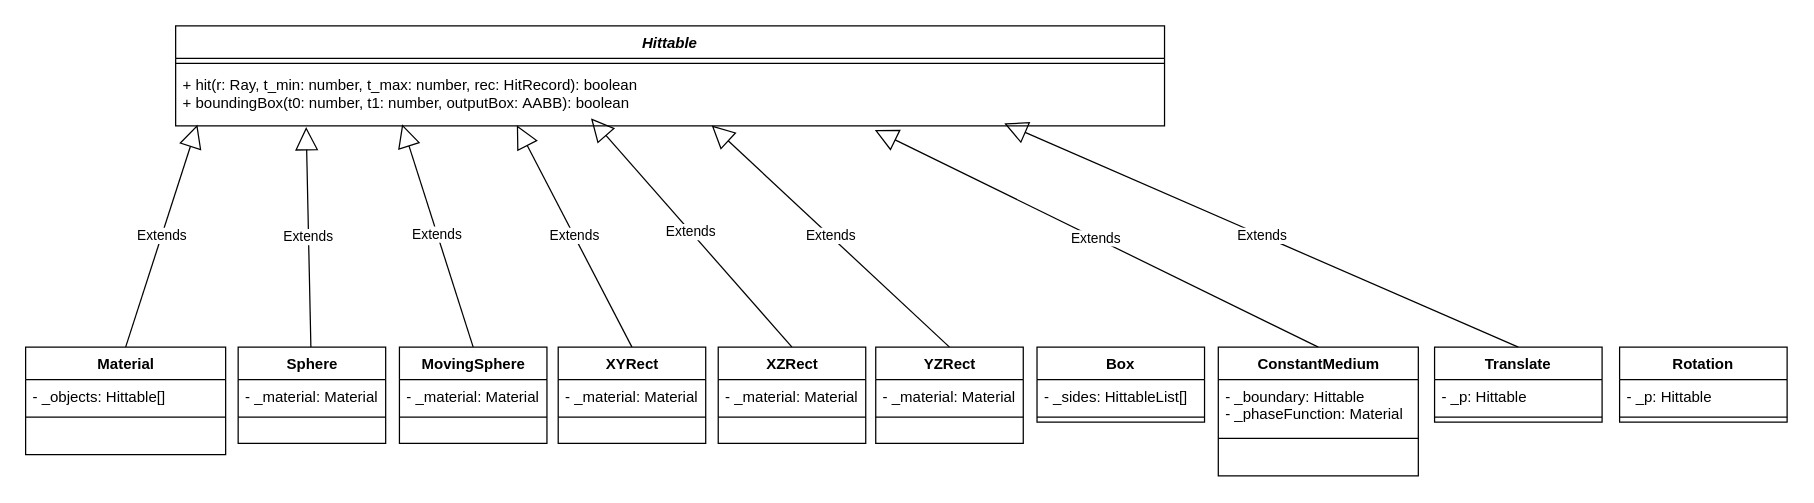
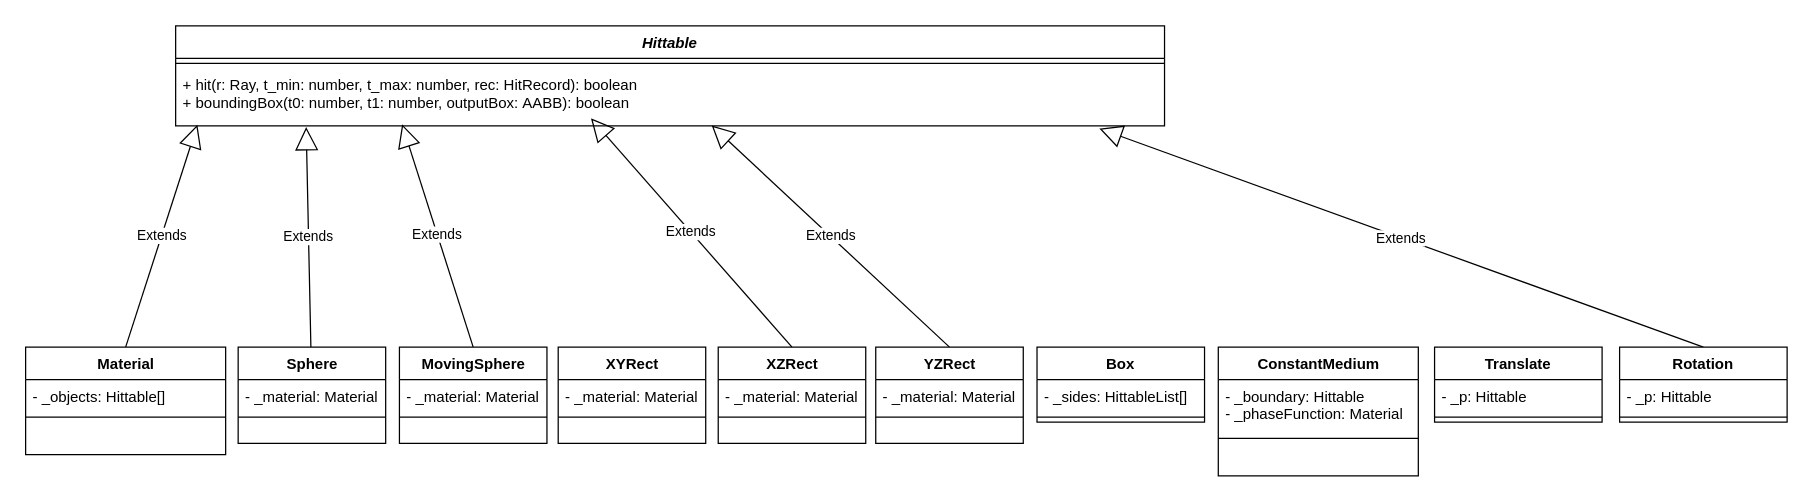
- <mxCell id="12" value="Extends" style="endArrow=block;endSize=16;endFill=0;html=1;exitX=0.5;exitY=0;exitDx=0;exitDy=0;entryX=0.838;entryY=0.957;entryDx=0;entryDy=0;entryPerimeter=0;" parent="1" source="45" target="10" edge="1"><mxGeometry width="160" relative="1" as="geometry"><mxPoint x="959" y="146" as="sourcePoint" /><mxPoint x="1119" y="146" as="targetPoint" /></mxGeometry></mxCell>
+ <mxCell id="13" value="Extends" style="endArrow=block;endSize=16;endFill=0;html=1;exitX=0.5;exitY=0;exitDx=0;exitDy=0;entryX=0.934;entryY=1.047;entryDx=0;entryDy=0;entryPerimeter=0;" parent="1" source="48" target="10" edge="1"><mxGeometry width="160" relative="1" as="geometry"><mxPoint x="960" y="206" as="sourcePoint" /><mxPoint x="1120" y="206" as="targetPoint" /></mxGeometry></mxCell>
- <mxCell id="11" value="Extends" style="endArrow=block;endSize=16;endFill=0;html=1;exitX=0.5;exitY=0;exitDx=0;exitDy=0;entryX=0.707;entryY=1.071;entryDx=0;entryDy=0;entryPerimeter=0;" parent="1" source="41" target="10" edge="1"><mxGeometry width="160" relative="1" as="geometry"><mxPoint x="1047" y="277" as="sourcePoint" /><mxPoint x="909" y="153" as="targetPoint" /></mxGeometry></mxCell>
- <mxCell id="5" value="Extends" style="endArrow=block;endSize=16;endFill=0;html=1;exitX=0.5;exitY=0;exitDx=0;exitDy=0;entryX=0.345;entryY=0.991;entryDx=0;entryDy=0;entryPerimeter=0;" parent="1" source="29" target="10" edge="1"><mxGeometry width="160" relative="1" as="geometry"><mxPoint x="618.5" y="277" as="sourcePoint" /><mxPoint x="442.002" y="147" as="targetPoint" /></mxGeometry></mxCell>
